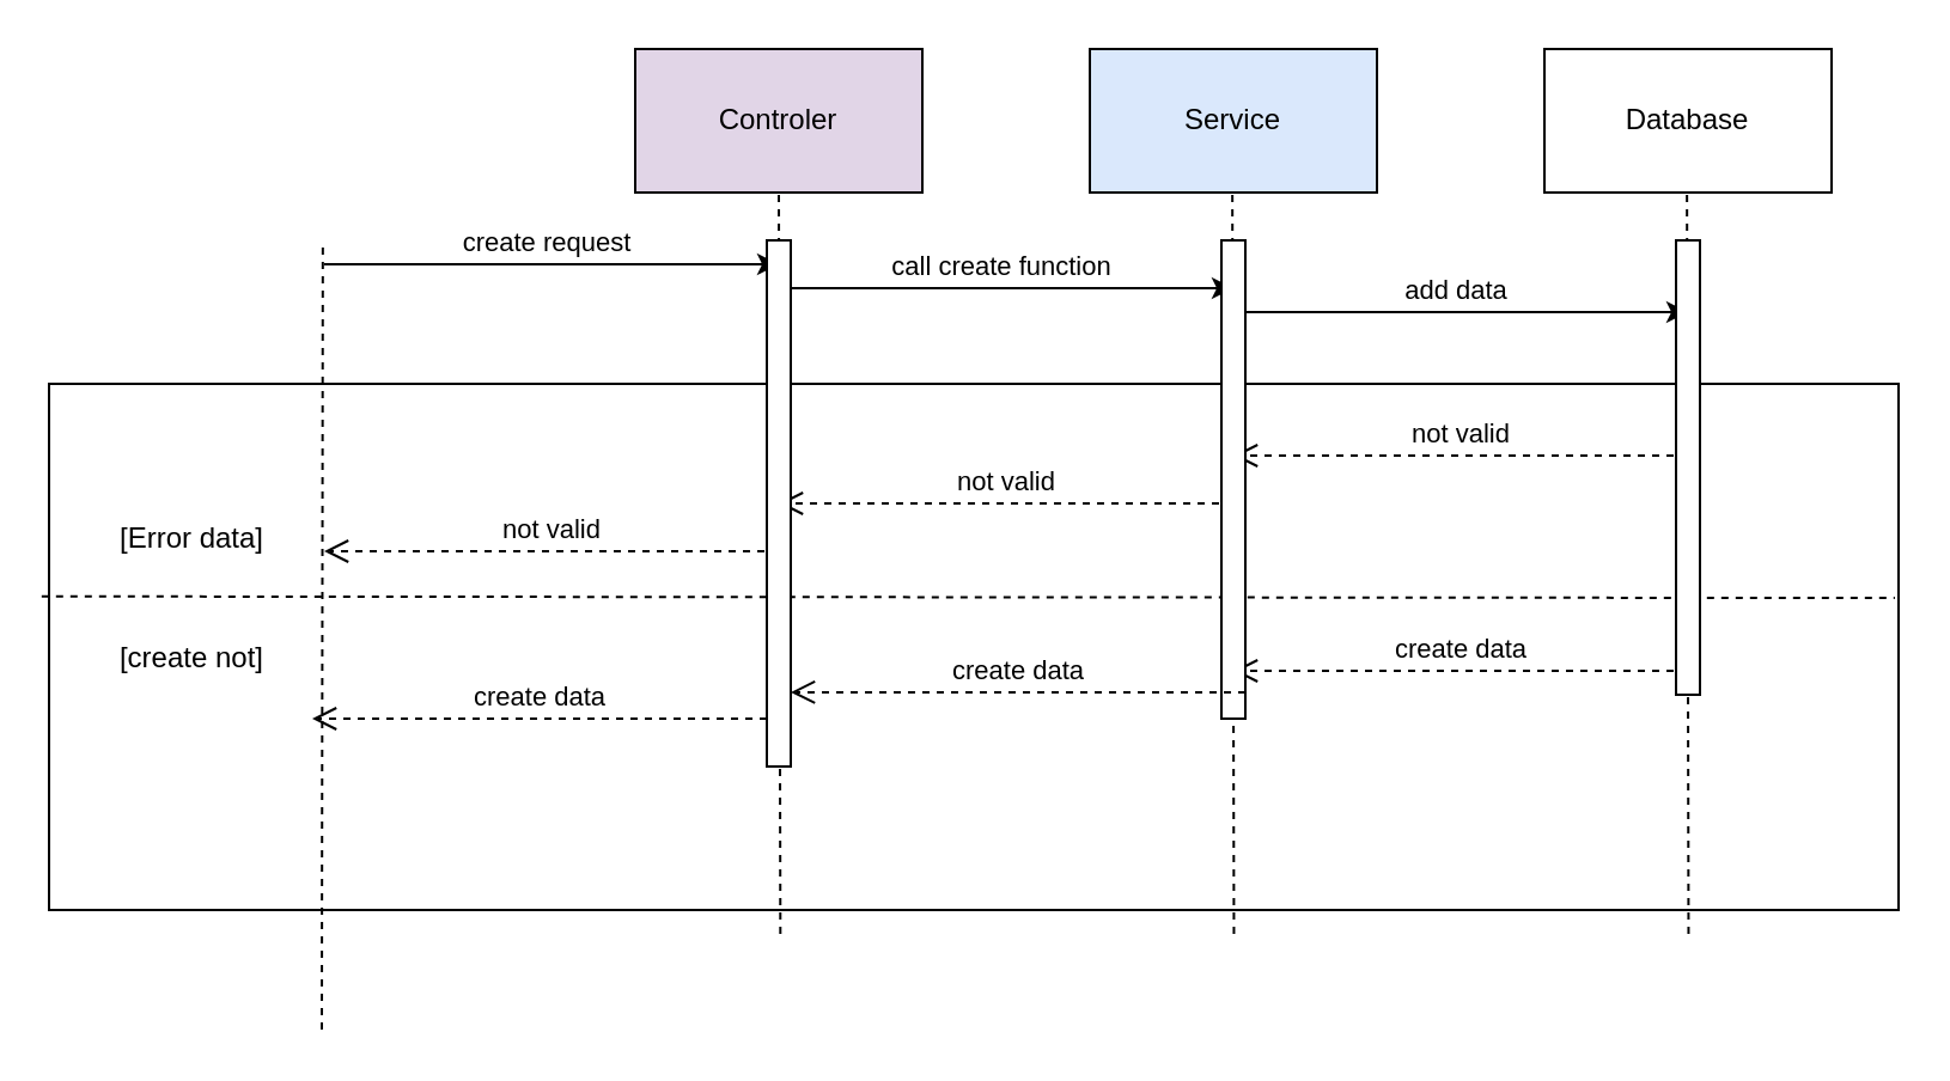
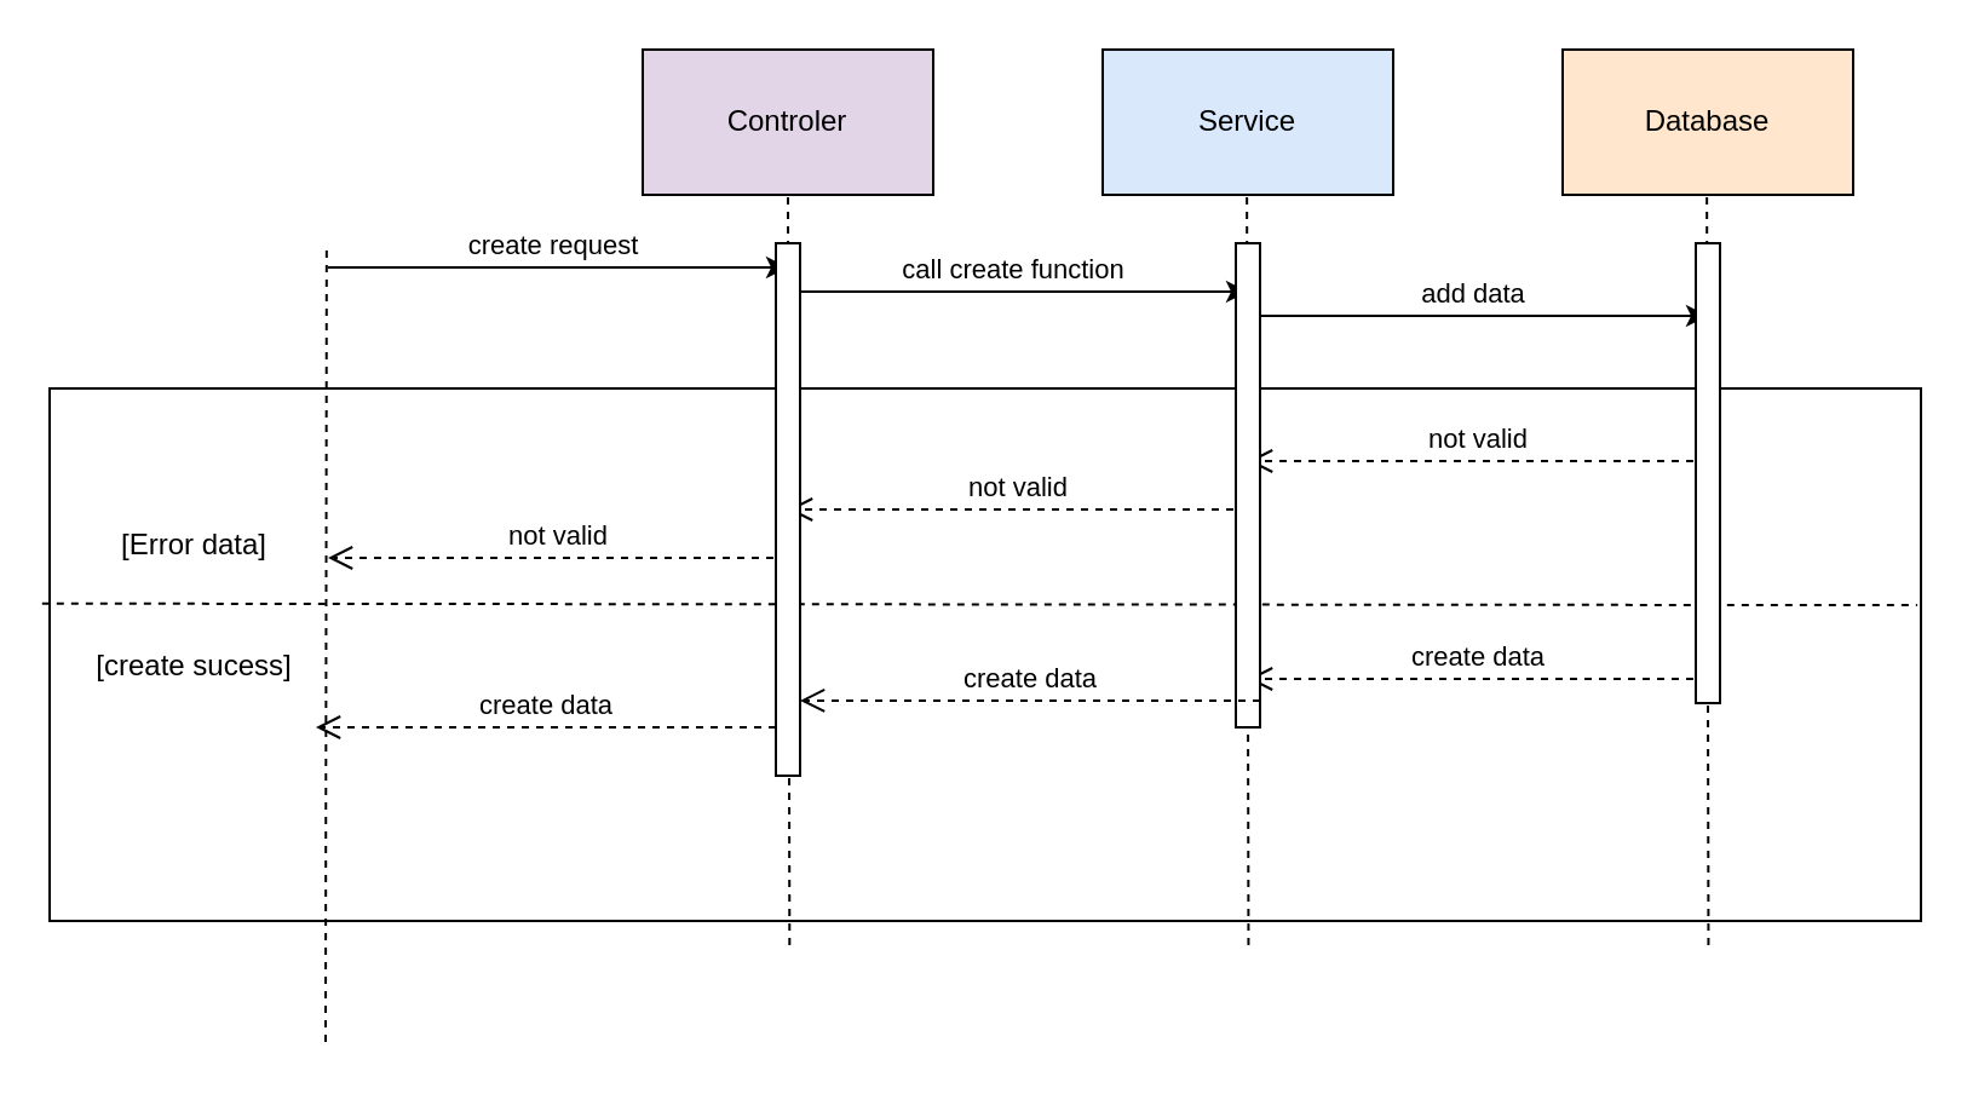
- <mxCell id="5" value="Database" style="rounded=0;whiteSpace=wrap;html=1;" vertex="1" parent="1"><mxGeometry x="645" y="20" width="120" height="60" as="geometry" /></mxCell>
+ <mxCell id="5" value="Database" style="rounded=0;whiteSpace=wrap;html=1;fillColor=#ffe6cc;" vertex="1" parent="1"><mxGeometry x="645" y="20" width="120" height="60" as="geometry" /></mxCell>
- <mxCell id="22" value="[create not]" style="text;html=1;align=center;verticalAlign=middle;whiteSpace=wrap;rounded=0;" vertex="1" parent="1"><mxGeometry x="35" y="260" width="90" height="30" as="geometry" /></mxCell>
+ <mxCell id="22" value="[create sucess]" style="text;html=1;align=center;verticalAlign=middle;whiteSpace=wrap;rounded=0;" vertex="1" parent="1"><mxGeometry x="35" y="260" width="90" height="30" as="geometry" /></mxCell>
